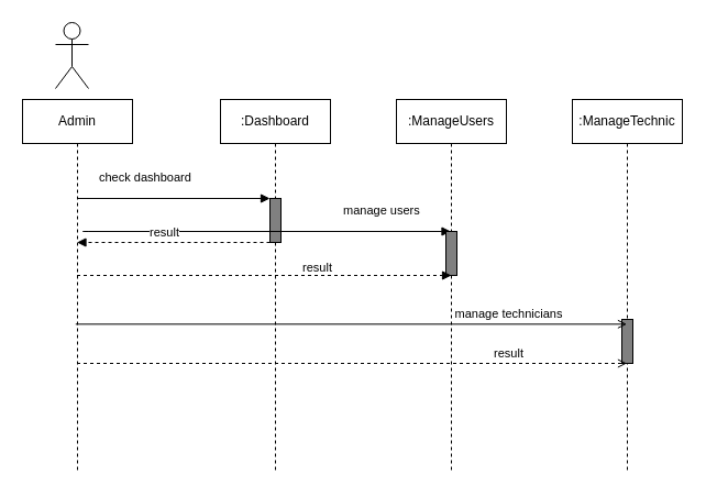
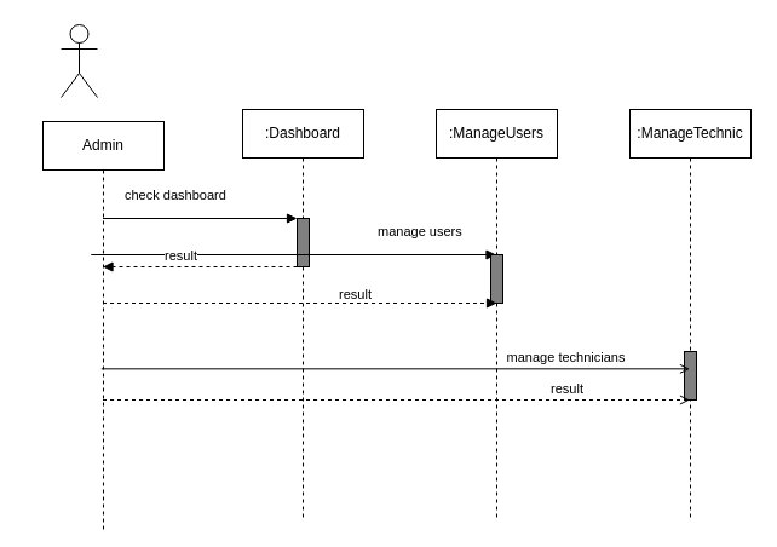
- <mxCell id="2" value="Admin" style="shape=umlLifeline;perimeter=lifelinePerimeter;whiteSpace=wrap;html=1;container=1;collapsible=0;recursiveResize=0;outlineConnect=0;" parent="1" vertex="1"><mxGeometry x="20" y="90" width="100" height="340" as="geometry" /></mxCell>
+ <mxCell id="2" value="Admin" style="shape=umlLifeline;perimeter=lifelinePerimeter;whiteSpace=wrap;html=1;container=1;collapsible=0;recursiveResize=0;outlineConnect=0;" parent="1" vertex="1"><mxGeometry x="35" y="100" width="100" height="340" as="geometry" /></mxCell>
